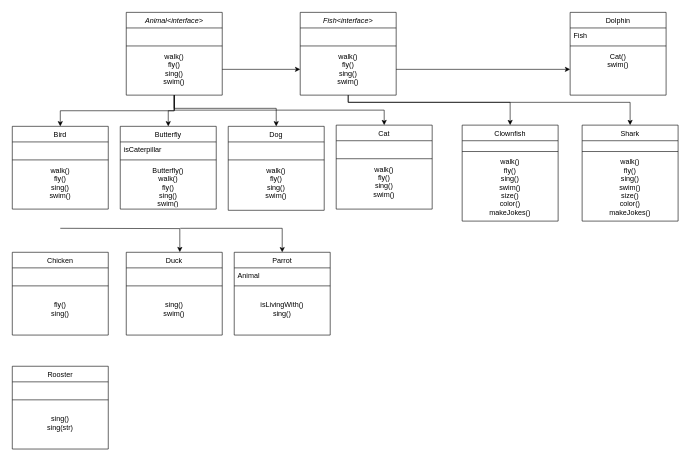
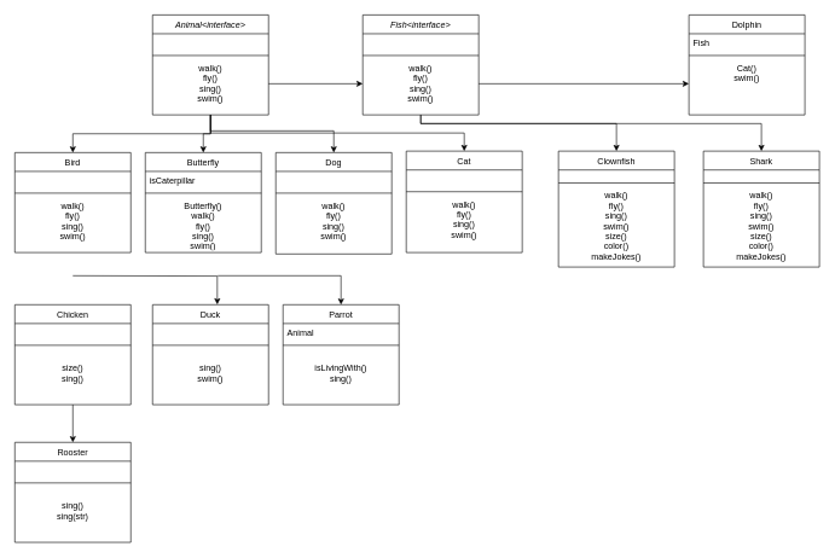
- <mxCell id="22" value="&#10;fly()&#10;sing()&#10;" style="text;align=center;verticalAlign=top;spacingLeft=4;spacingRight=4;overflow=hidden;rotatable=0;points=[[0,0.5],[1,0.5]];portConstraint=eastwest;" vertex="1" parent="19"><mxGeometry y="60" width="160" height="70" as="geometry" /></mxCell>
+ <mxCell id="22" value="&#10;size()&#10;sing()&#10;" style="text;align=center;verticalAlign=top;spacingLeft=4;spacingRight=4;overflow=hidden;rotatable=0;points=[[0,0.5],[1,0.5]];portConstraint=eastwest;" vertex="1" parent="19"><mxGeometry y="60" width="160" height="70" as="geometry" /></mxCell>
+ <mxCell id="18" style="edgeStyle=orthogonalEdgeStyle;rounded=0;orthogonalLoop=1;jettySize=auto;html=1;" edge="1" parent="1" source="19" target="23"><mxGeometry relative="1" as="geometry" /></mxCell>
